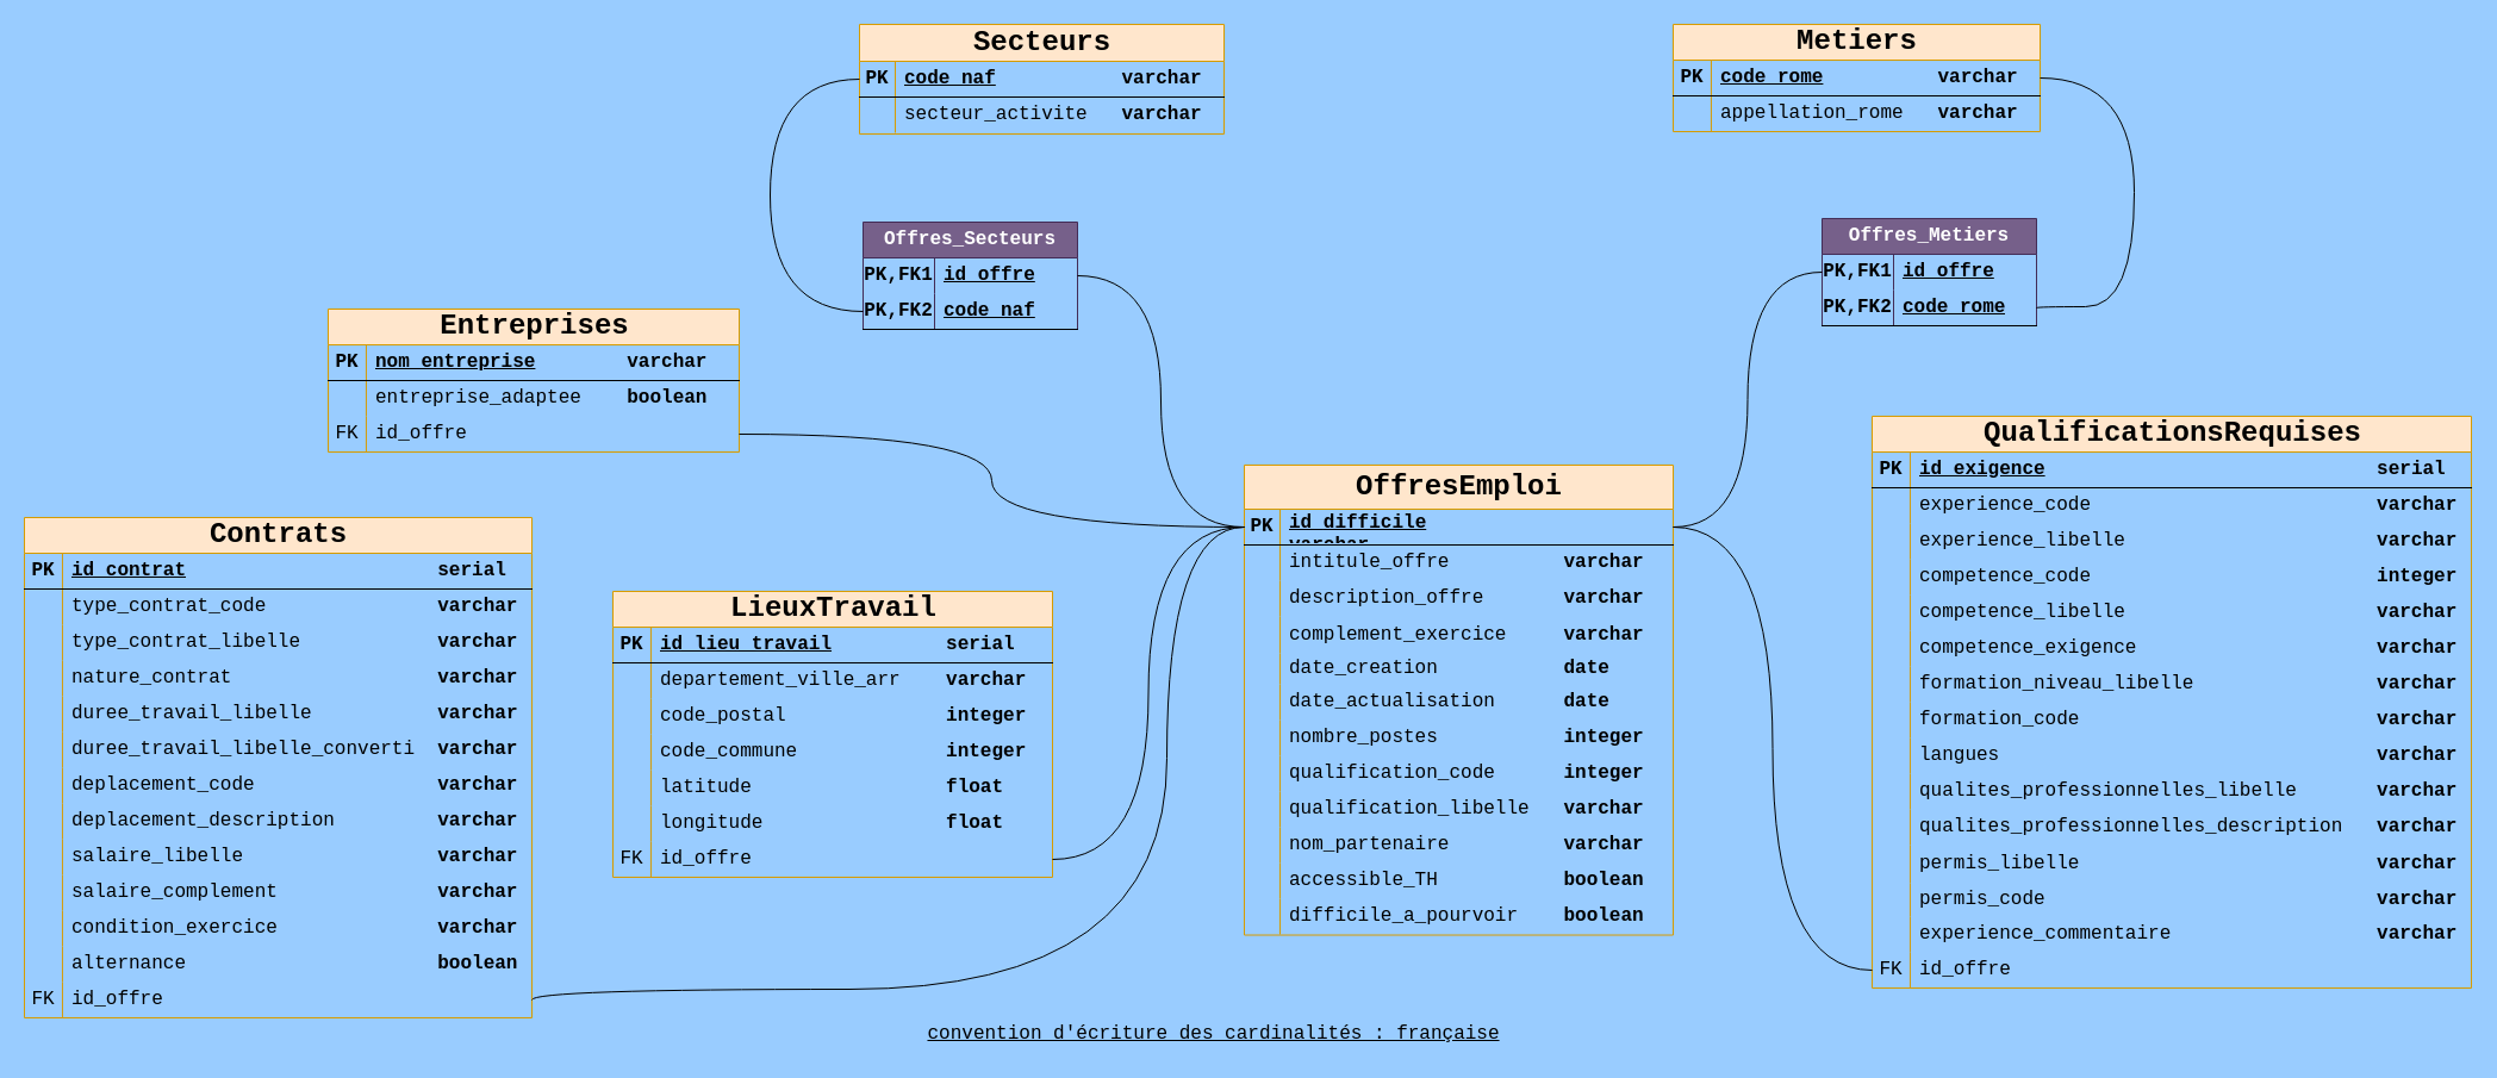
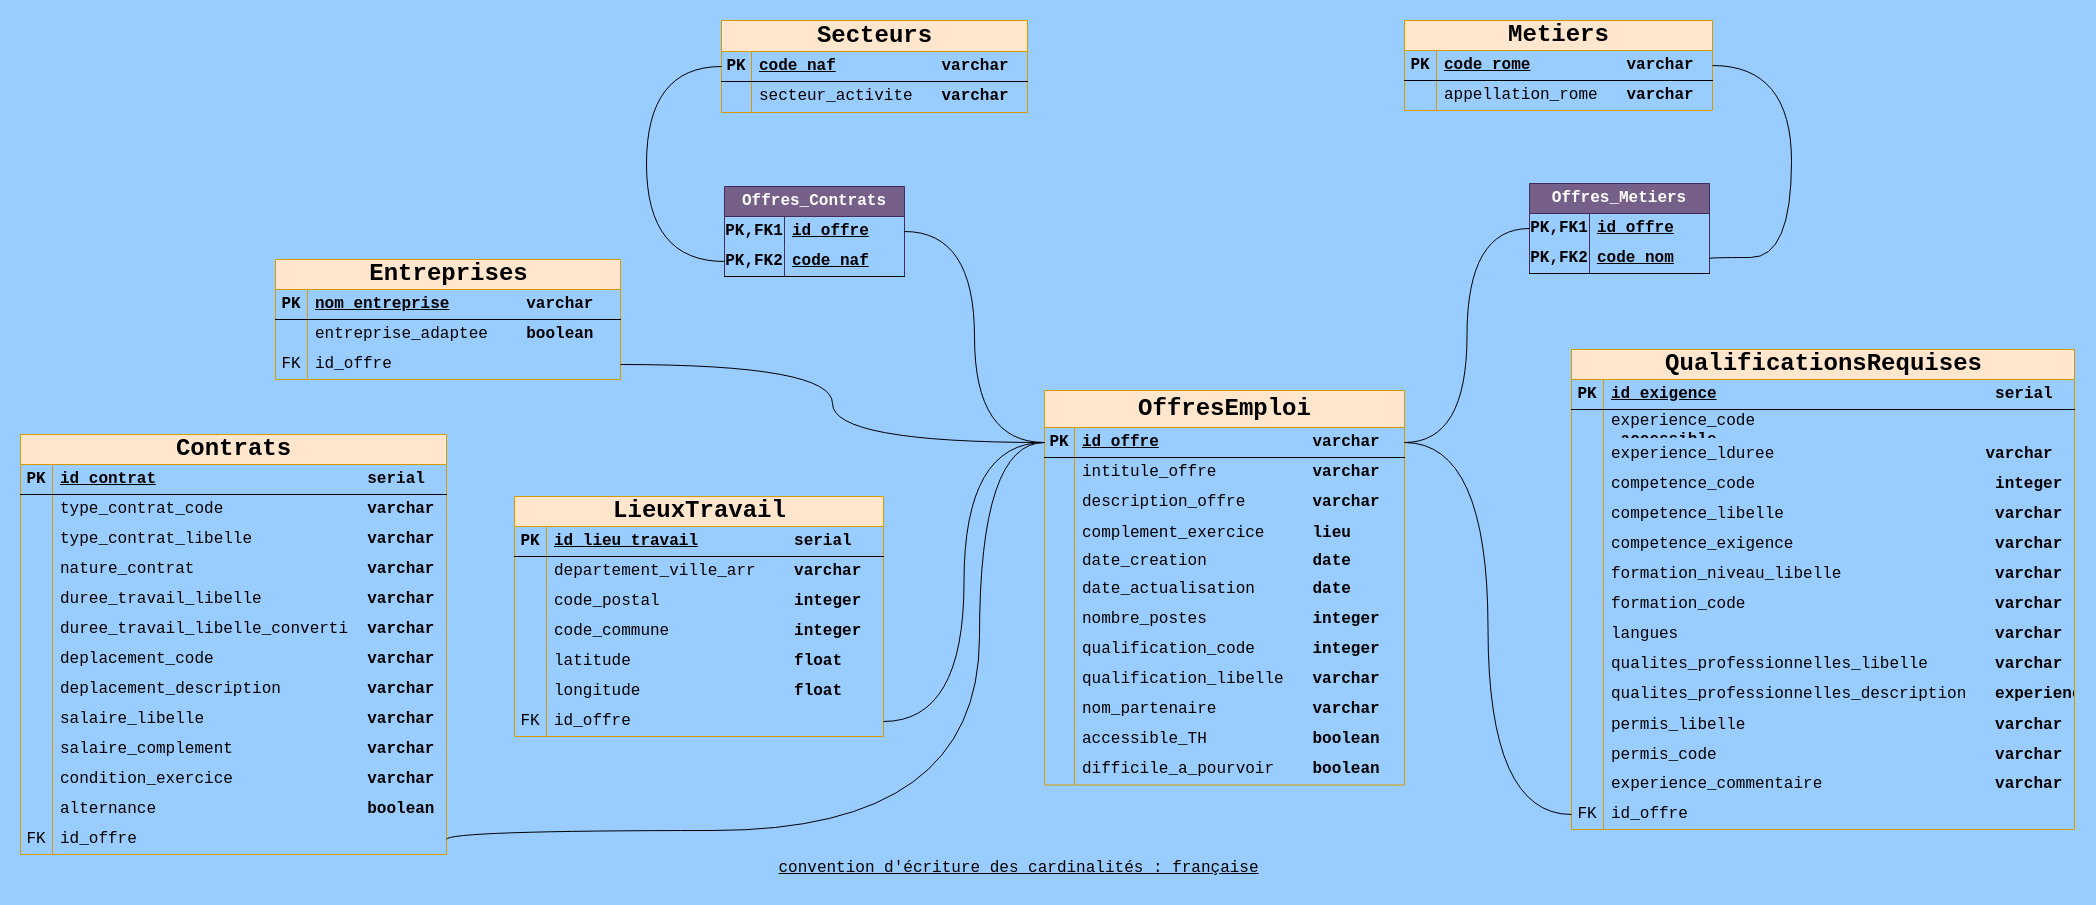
- <mxCell id="158" value="Offres_Secteurs" style="shape=table;startSize=30;container=1;collapsible=1;childLayout=tableLayout;fixedRows=1;rowLines=0;fontStyle=1;align=center;resizeLast=1;html=1;whiteSpace=wrap;fillColor=#76608a;strokeColor=#432D57;fontColor=#ffffff;fontFamily=Courier New;fontSize=16;" parent="1" vertex="1"><mxGeometry x="724" y="186" width="180" height="90" as="geometry" /></mxCell>
+ <mxCell id="158" value="Offres_Contrats" style="shape=table;startSize=30;container=1;collapsible=1;childLayout=tableLayout;fixedRows=1;rowLines=0;fontStyle=1;align=center;resizeLast=1;html=1;whiteSpace=wrap;fillColor=#76608a;strokeColor=#432D57;fontColor=#ffffff;fontFamily=Courier New;fontSize=16;" parent="1" vertex="1"><mxGeometry x="724" y="186" width="180" height="90" as="geometry" /></mxCell>
- <mxCell id="45" value="code_rome" style="shape=partialRectangle;connectable=0;fillColor=none;top=0;left=0;bottom=0;right=0;align=left;spacingLeft=6;fontStyle=5;overflow=hidden;html=1;whiteSpace=wrap;fontFamily=Courier New;fontSize=16;" parent="43" vertex="1"><mxGeometry x="60" width="120" height="30" as="geometry"><mxRectangle width="120" height="30" as="alternateBounds" /></mxGeometry></mxCell>
+ <mxCell id="45" value="code_nom" style="shape=partialRectangle;connectable=0;fillColor=none;top=0;left=0;bottom=0;right=0;align=left;spacingLeft=6;fontStyle=5;overflow=hidden;html=1;whiteSpace=wrap;fontFamily=Courier New;fontSize=16;" parent="43" vertex="1"><mxGeometry x="60" width="120" height="30" as="geometry"><mxRectangle width="120" height="30" as="alternateBounds" /></mxGeometry></mxCell>
- <mxCell id="111" value="experience_code&amp;nbsp; &amp;nbsp; &amp;nbsp; &amp;nbsp; &amp;nbsp; &amp;nbsp; &amp;nbsp; &amp;nbsp; &amp;nbsp; &amp;nbsp; &amp;nbsp; &amp;nbsp; &amp;nbsp;&lt;b&gt;varchar&lt;/b&gt;" style="shape=partialRectangle;connectable=0;fillColor=none;top=0;left=0;bottom=0;right=0;align=left;spacingLeft=6;overflow=hidden;whiteSpace=wrap;html=1;rounded=0;fontFamily=Courier New;fontSize=16;" parent="109" vertex="1"><mxGeometry x="31.95" width="471.05" height="30" as="geometry"><mxRectangle width="471.05" height="30" as="alternateBounds" /></mxGeometry></mxCell>
+ <mxCell id="111" value="experience_code&amp;nbsp; &amp;nbsp; &amp;nbsp; &amp;nbsp; &amp;nbsp; &amp;nbsp; &amp;nbsp; &amp;nbsp; &amp;nbsp; &amp;nbsp; &amp;nbsp; &amp;nbsp; &amp;nbsp;&lt;b&gt;accessible&lt;/b&gt;" style="shape=partialRectangle;connectable=0;fillColor=none;top=0;left=0;bottom=0;right=0;align=left;spacingLeft=6;overflow=hidden;whiteSpace=wrap;html=1;rounded=0;fontFamily=Courier New;fontSize=16;" parent="109" vertex="1"><mxGeometry x="31.95" width="471.05" height="30" as="geometry"><mxRectangle width="471.05" height="30" as="alternateBounds" /></mxGeometry></mxCell>
- <mxCell id="5" value="&lt;u&gt;id_&lt;/u&gt;&lt;u style=&quot;background-color: transparent; color: light-dark(rgb(0, 0, 0), rgb(255, 255, 255));&quot;&gt;difficile&lt;/u&gt;&lt;span style=&quot;background-color: transparent; color: light-dark(rgb(0, 0, 0), rgb(255, 255, 255));&quot;&gt;&amp;nbsp; &amp;nbsp; &amp;nbsp; &amp;nbsp; &amp;nbsp; &amp;nbsp; &amp;nbsp; &amp;nbsp; varchar&lt;/span&gt;" style="shape=partialRectangle;connectable=0;fillColor=none;top=0;left=0;bottom=0;right=0;align=left;spacingLeft=6;fontStyle=1;overflow=hidden;whiteSpace=wrap;html=1;rounded=0;fontFamily=Courier New;fontSize=16;perimeterSpacing=0;shadow=0;swimlaneFillColor=none;" parent="3" vertex="1"><mxGeometry x="30" width="330" height="30" as="geometry"><mxRectangle width="330" height="30" as="alternateBounds" /></mxGeometry></mxCell>
+ <mxCell id="5" value="&lt;u&gt;id_&lt;/u&gt;&lt;u style=&quot;background-color: transparent; color: light-dark(rgb(0, 0, 0), rgb(255, 255, 255));&quot;&gt;offre&lt;/u&gt;&lt;span style=&quot;background-color: transparent; color: light-dark(rgb(0, 0, 0), rgb(255, 255, 255));&quot;&gt;&amp;nbsp; &amp;nbsp; &amp;nbsp; &amp;nbsp; &amp;nbsp; &amp;nbsp; &amp;nbsp; &amp;nbsp; varchar&lt;/span&gt;" style="shape=partialRectangle;connectable=0;fillColor=none;top=0;left=0;bottom=0;right=0;align=left;spacingLeft=6;fontStyle=1;overflow=hidden;whiteSpace=wrap;html=1;rounded=0;fontFamily=Courier New;fontSize=16;perimeterSpacing=0;shadow=0;swimlaneFillColor=none;" parent="3" vertex="1"><mxGeometry x="30" width="330" height="30" as="geometry"><mxRectangle width="330" height="30" as="alternateBounds" /></mxGeometry></mxCell>
- <mxCell id="114" value="experience_l&lt;span style=&quot;background-color: transparent; color: light-dark(rgb(0, 0, 0), rgb(255, 255, 255));&quot;&gt;ibelle&amp;nbsp; &amp;nbsp; &amp;nbsp; &amp;nbsp; &amp;nbsp; &amp;nbsp; &amp;nbsp; &amp;nbsp; &amp;nbsp; &amp;nbsp; &amp;nbsp; &lt;b&gt;varchar&lt;/b&gt;&lt;/span&gt;" style="shape=partialRectangle;connectable=0;fillColor=none;top=0;left=0;bottom=0;right=0;align=left;spacingLeft=6;overflow=hidden;whiteSpace=wrap;html=1;rounded=0;fontFamily=Courier New;fontSize=16;" parent="112" vertex="1"><mxGeometry x="31.95" width="471.05" height="30" as="geometry"><mxRectangle width="471.05" height="30" as="alternateBounds" /></mxGeometry></mxCell>
+ <mxCell id="114" value="experience_l&lt;span style=&quot;background-color: transparent; color: light-dark(rgb(0, 0, 0), rgb(255, 255, 255));&quot;&gt;duree&amp;nbsp; &amp;nbsp; &amp;nbsp; &amp;nbsp; &amp;nbsp; &amp;nbsp; &amp;nbsp; &amp;nbsp; &amp;nbsp; &amp;nbsp; &amp;nbsp; &lt;b&gt;varchar&lt;/b&gt;&lt;/span&gt;" style="shape=partialRectangle;connectable=0;fillColor=none;top=0;left=0;bottom=0;right=0;align=left;spacingLeft=6;overflow=hidden;whiteSpace=wrap;html=1;rounded=0;fontFamily=Courier New;fontSize=16;" parent="112" vertex="1"><mxGeometry x="31.95" width="471.05" height="30" as="geometry"><mxRectangle width="471.05" height="30" as="alternateBounds" /></mxGeometry></mxCell>
- <mxCell id="14" value="complement_exercice&amp;nbsp; &amp;nbsp; &amp;nbsp;&lt;b&gt;varchar&lt;/b&gt;" style="shape=partialRectangle;connectable=0;fillColor=none;top=0;left=0;bottom=0;right=0;align=left;spacingLeft=6;overflow=hidden;whiteSpace=wrap;html=1;rounded=0;fontFamily=Courier New;fontSize=16;perimeterSpacing=0;shadow=0;swimlaneFillColor=none;" parent="12" vertex="1"><mxGeometry x="30" width="330" height="31" as="geometry"><mxRectangle width="330" height="31" as="alternateBounds" /></mxGeometry></mxCell>
+ <mxCell id="14" value="complement_exercice&amp;nbsp; &amp;nbsp; &amp;nbsp;&lt;b&gt;lieu&lt;/b&gt;" style="shape=partialRectangle;connectable=0;fillColor=none;top=0;left=0;bottom=0;right=0;align=left;spacingLeft=6;overflow=hidden;whiteSpace=wrap;html=1;rounded=0;fontFamily=Courier New;fontSize=16;perimeterSpacing=0;shadow=0;swimlaneFillColor=none;" parent="12" vertex="1"><mxGeometry x="30" width="330" height="31" as="geometry"><mxRectangle width="330" height="31" as="alternateBounds" /></mxGeometry></mxCell>
- <mxCell id="138" value="qualites_professionnelles_description&amp;nbsp;&amp;nbsp;&amp;nbsp;&lt;b&gt;varchar&lt;/b&gt;" style="shape=partialRectangle;connectable=0;fillColor=none;top=0;left=0;bottom=0;right=0;align=left;spacingLeft=6;overflow=hidden;whiteSpace=wrap;html=1;rounded=0;fontFamily=Courier New;fontSize=16;" parent="136" vertex="1"><mxGeometry x="31.95" width="471.05" height="30" as="geometry"><mxRectangle width="471.05" height="30" as="alternateBounds" /></mxGeometry></mxCell>
+ <mxCell id="138" value="qualites_professionnelles_description&amp;nbsp;&amp;nbsp;&amp;nbsp;&lt;b&gt;experience&lt;/b&gt;" style="shape=partialRectangle;connectable=0;fillColor=none;top=0;left=0;bottom=0;right=0;align=left;spacingLeft=6;overflow=hidden;whiteSpace=wrap;html=1;rounded=0;fontFamily=Courier New;fontSize=16;" parent="136" vertex="1"><mxGeometry x="31.95" width="471.05" height="30" as="geometry"><mxRectangle width="471.05" height="30" as="alternateBounds" /></mxGeometry></mxCell>
